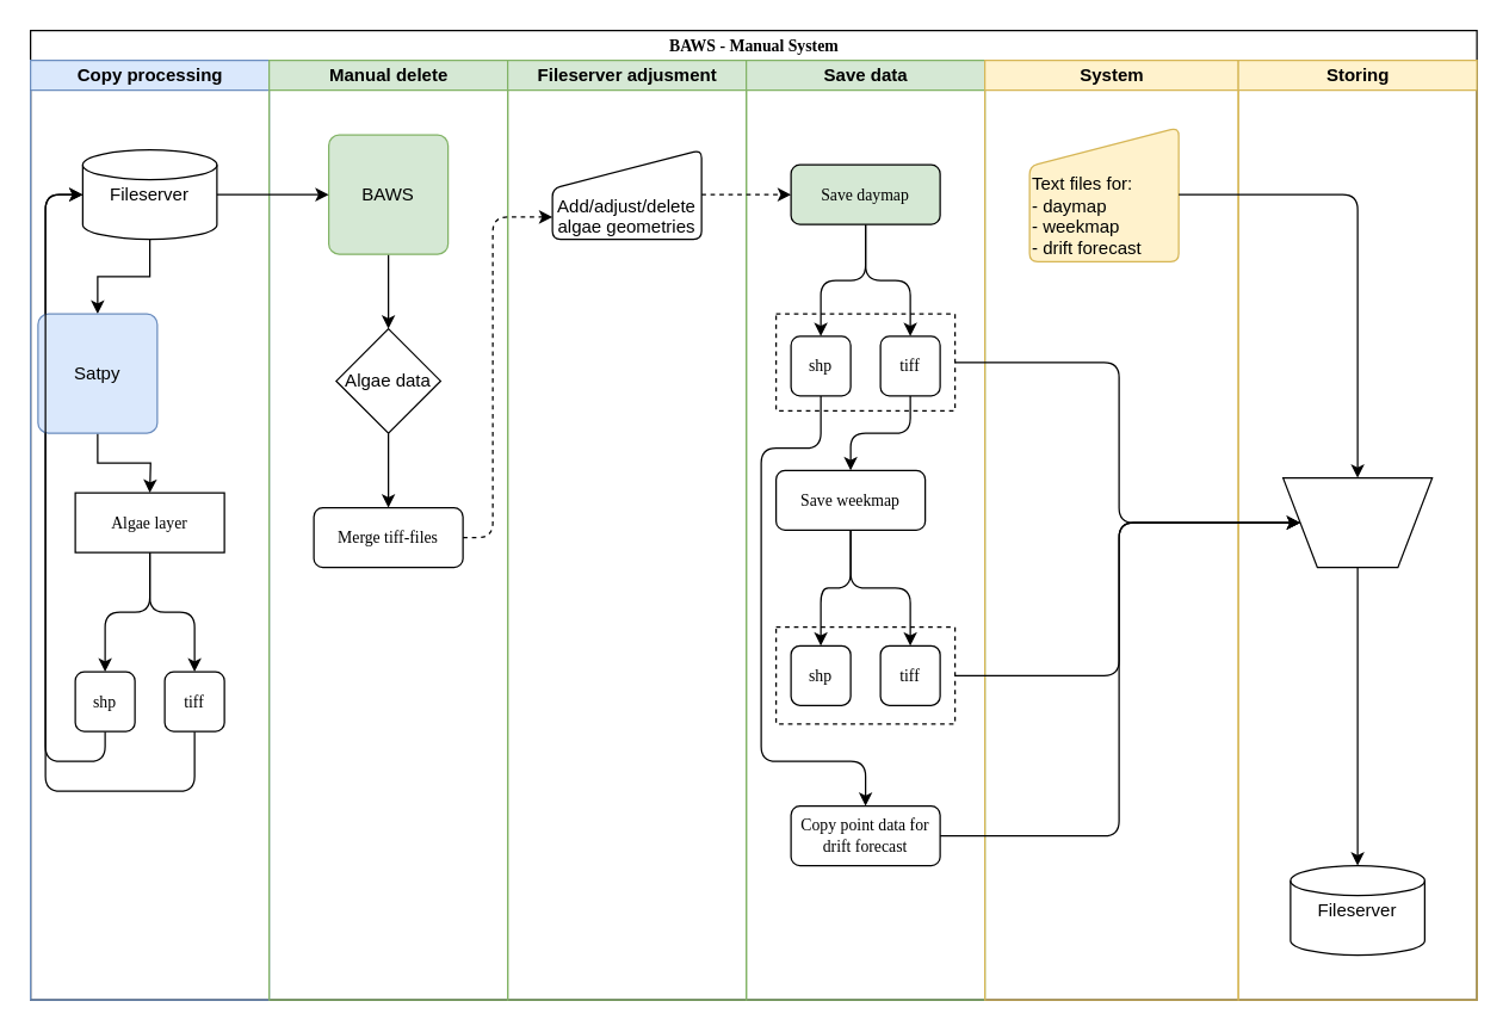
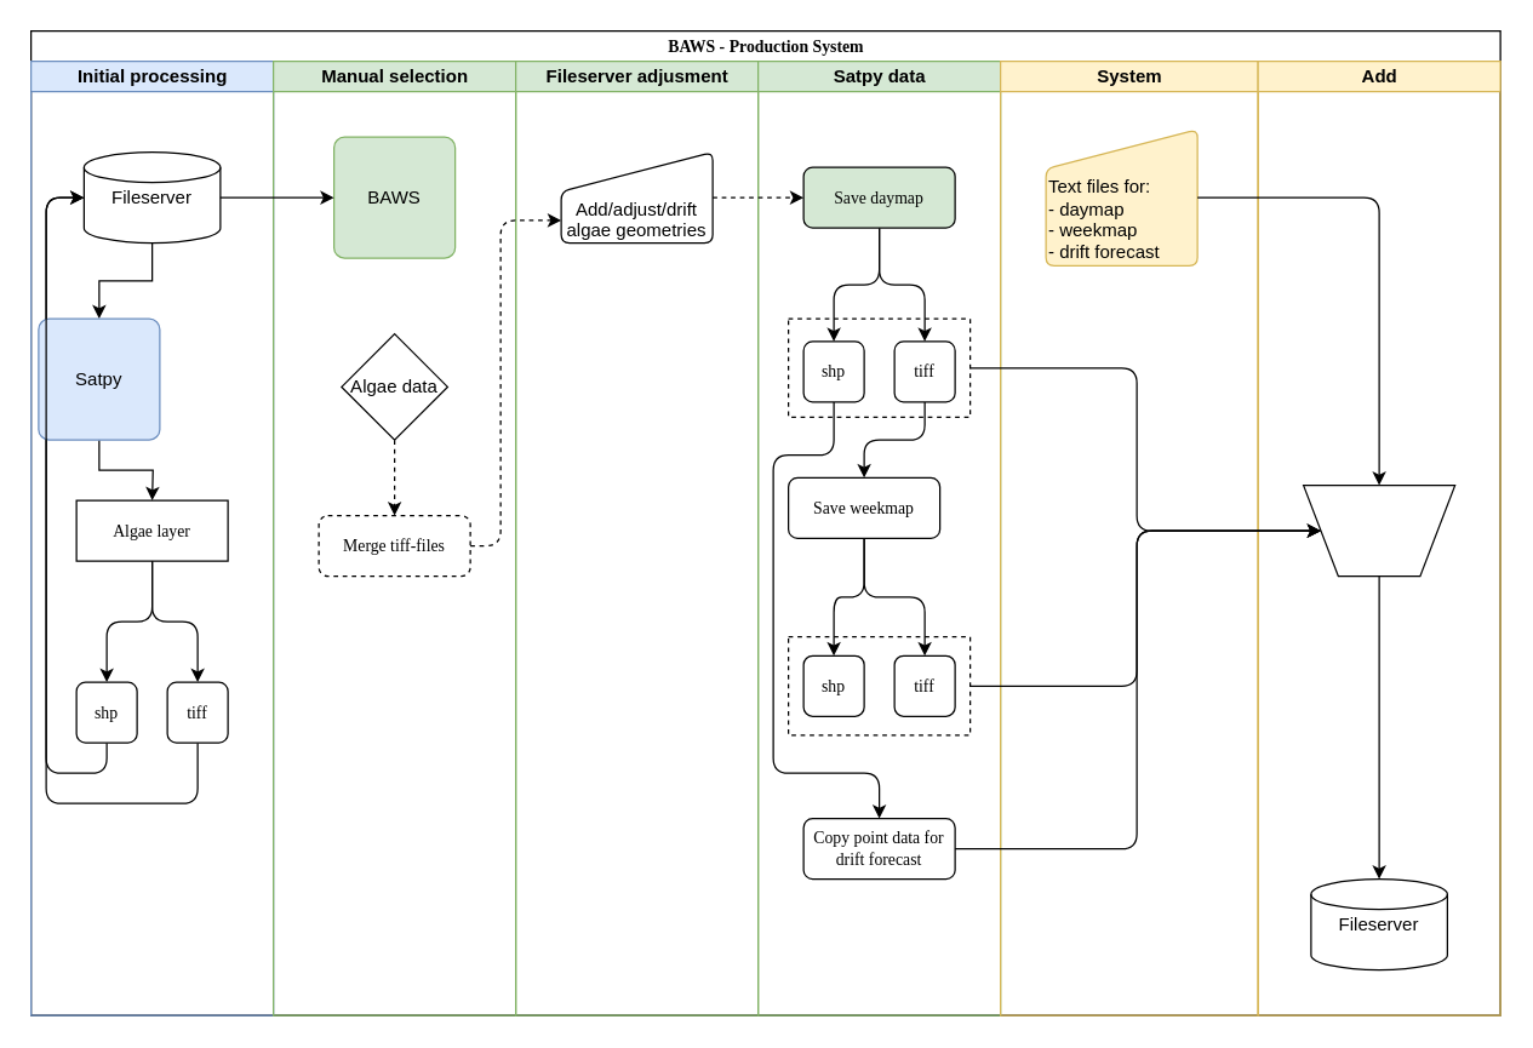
- <mxCell id="2" value="&lt;font style=&quot;font-size: 11px&quot;&gt;BAWS - Manual System&lt;/font&gt;" style="swimlane;html=1;childLayout=stackLayout;startSize=20;rounded=0;shadow=0;labelBackgroundColor=none;strokeWidth=1;fontFamily=Verdana;fontSize=8;align=center;" parent="1" vertex="1"><mxGeometry x="20" y="20" width="970" height="650" as="geometry" /></mxCell>
+ <mxCell id="2" value="&lt;font style=&quot;font-size: 11px&quot;&gt;BAWS - Production System&lt;/font&gt;" style="swimlane;html=1;childLayout=stackLayout;startSize=20;rounded=0;shadow=0;labelBackgroundColor=none;strokeWidth=1;fontFamily=Verdana;fontSize=8;align=center;" parent="1" vertex="1"><mxGeometry x="20" y="20" width="970" height="650" as="geometry" /></mxCell>
- <mxCell id="3" value="Copy processing" style="swimlane;html=1;startSize=20;fillColor=#dae8fc;strokeColor=#6c8ebf;" parent="2" vertex="1"><mxGeometry y="20" width="160" height="630" as="geometry" /></mxCell>
+ <mxCell id="3" value="Initial processing" style="swimlane;html=1;startSize=20;fillColor=#dae8fc;strokeColor=#6c8ebf;" parent="2" vertex="1"><mxGeometry y="20" width="160" height="630" as="geometry" /></mxCell>
- <mxCell id="15" value="Manual delete" style="swimlane;html=1;startSize=20;fillColor=#d5e8d4;strokeColor=#82b366;" parent="2" vertex="1"><mxGeometry x="160" y="20" width="160" height="630" as="geometry" /></mxCell>
+ <mxCell id="15" value="Manual selection" style="swimlane;html=1;startSize=20;fillColor=#d5e8d4;strokeColor=#82b366;" parent="2" vertex="1"><mxGeometry x="160" y="20" width="160" height="630" as="geometry" /></mxCell>
- <mxCell id="23" value="Save data" style="swimlane;html=1;startSize=20;fillColor=#d5e8d4;strokeColor=#82b366;" parent="2" vertex="1"><mxGeometry x="480" y="20" width="160" height="630" as="geometry" /></mxCell>
+ <mxCell id="23" value="Satpy data" style="swimlane;html=1;startSize=20;fillColor=#d5e8d4;strokeColor=#82b366;" parent="2" vertex="1"><mxGeometry x="480" y="20" width="160" height="630" as="geometry" /></mxCell>
- <mxCell id="41" value="Storing" style="swimlane;html=1;startSize=20;fillColor=#fff2cc;strokeColor=#d6b656;" parent="2" vertex="1"><mxGeometry x="810" y="20" width="160" height="630" as="geometry" /></mxCell>
+ <mxCell id="41" value="Add" style="swimlane;html=1;startSize=20;fillColor=#fff2cc;strokeColor=#d6b656;" parent="2" vertex="1"><mxGeometry x="810" y="20" width="160" height="630" as="geometry" /></mxCell>
- <mxCell id="22" value="&lt;span&gt;&lt;br&gt;&lt;br&gt;Add/adjust/delete algae geometries&lt;/span&gt;" style="html=1;strokeWidth=1;shape=manualInput;whiteSpace=wrap;rounded=1;size=26;arcSize=11;" parent="21" vertex="1"><mxGeometry x="30" y="60" width="100" height="60" as="geometry" /></mxCell>
+ <mxCell id="22" value="&lt;span&gt;&lt;br&gt;&lt;br&gt;Add/adjust/drift algae geometries&lt;/span&gt;" style="html=1;strokeWidth=1;shape=manualInput;whiteSpace=wrap;rounded=1;size=26;arcSize=11;" parent="21" vertex="1"><mxGeometry x="30" y="60" width="100" height="60" as="geometry" /></mxCell>
- <mxCell id="16" value="" style="edgeStyle=orthogonalEdgeStyle;rounded=0;orthogonalLoop=1;jettySize=auto;html=1;" parent="15" source="17" target="19" edge="1"><mxGeometry relative="1" as="geometry" /></mxCell>
- <mxCell id="18" value="" style="edgeStyle=orthogonalEdgeStyle;rounded=0;orthogonalLoop=1;jettySize=auto;html=1;entryX=0.5;entryY=0;entryDx=0;entryDy=0;" parent="15" source="19" target="20" edge="1"><mxGeometry relative="1" as="geometry"><mxPoint x="80" y="320" as="targetPoint" /></mxGeometry></mxCell>
+ <mxCell id="18" value="" style="edgeStyle=orthogonalEdgeStyle;rounded=0;orthogonalLoop=1;jettySize=auto;html=1;entryX=0.5;entryY=0;entryDx=0;entryDy=0;dashed=1;" parent="15" source="19" target="20" edge="1"><mxGeometry relative="1" as="geometry"><mxPoint x="80" y="320" as="targetPoint" /></mxGeometry></mxCell>
- <mxCell id="20" value="&lt;span style=&quot;font-size: 11px&quot;&gt;Merge tiff-files&lt;/span&gt;" style="rounded=1;whiteSpace=wrap;html=1;shadow=0;labelBackgroundColor=none;strokeWidth=1;fontFamily=Verdana;fontSize=8;align=center;" parent="15" vertex="1"><mxGeometry x="30" y="300" width="100" height="40" as="geometry" /></mxCell>
+ <mxCell id="20" value="&lt;span style=&quot;font-size: 11px&quot;&gt;Merge tiff-files&lt;/span&gt;" style="rounded=1;whiteSpace=wrap;html=1;shadow=0;labelBackgroundColor=none;strokeWidth=1;fontFamily=Verdana;fontSize=8;align=center;dashed=1;" parent="15" vertex="1"><mxGeometry x="30" y="300" width="100" height="40" as="geometry" /></mxCell>
